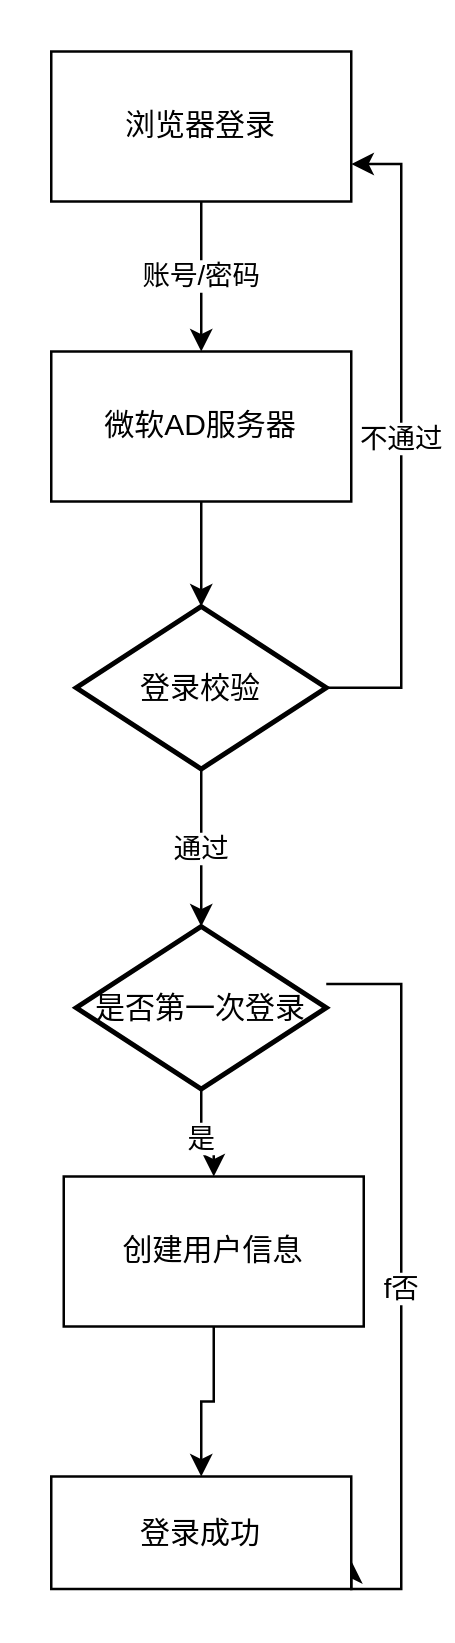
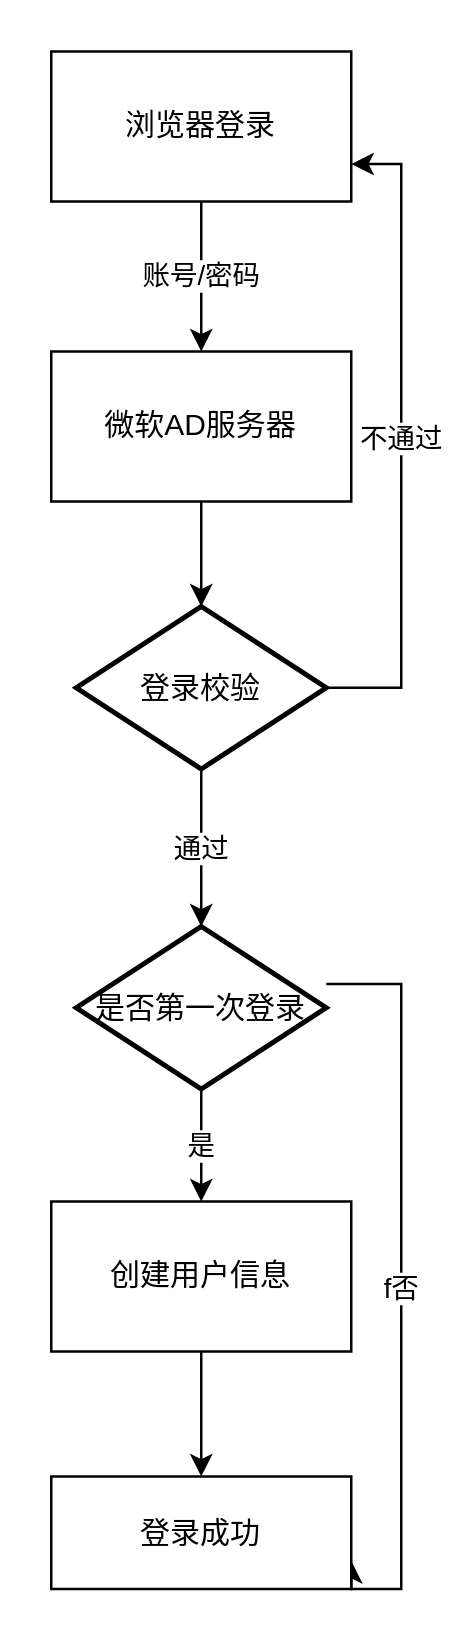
- <mxCell id="13" value="创建用户信息" style="rounded=0;whiteSpace=wrap;html=1;" vertex="1" parent="1"><mxGeometry x="25" y="470" width="120" height="60" as="geometry" /></mxCell>
+ <mxCell id="13" value="创建用户信息" style="rounded=0;whiteSpace=wrap;html=1;" vertex="1" parent="1"><mxGeometry x="20" y="480" width="120" height="60" as="geometry" /></mxCell>
